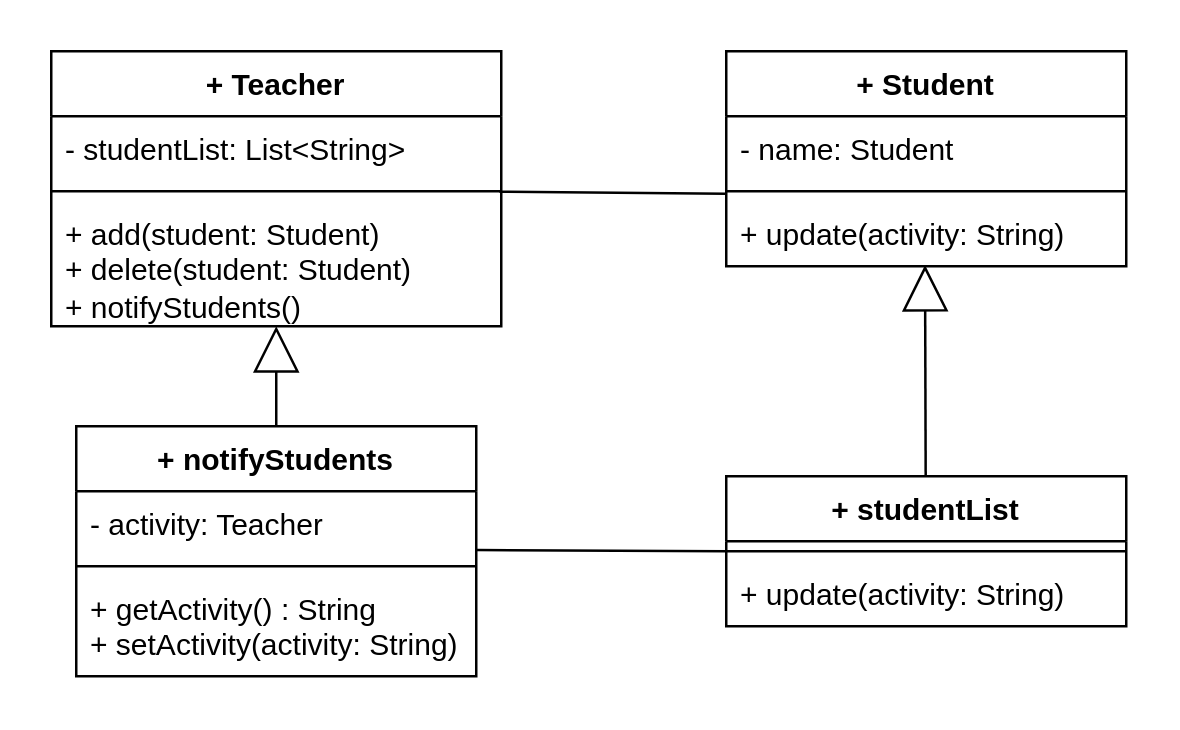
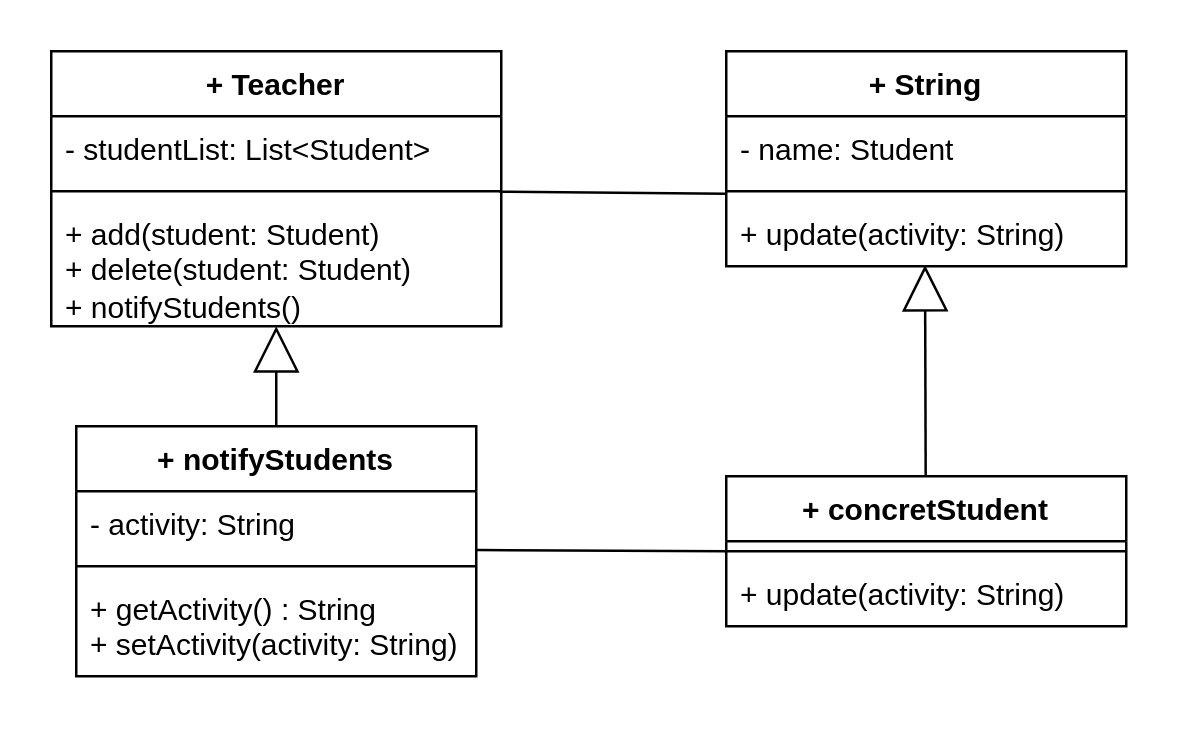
- <mxCell id="17" value="+ Student" style="swimlane;fontStyle=1;align=center;verticalAlign=top;childLayout=stackLayout;horizontal=1;startSize=26;horizontalStack=0;resizeParent=1;resizeParentMax=0;resizeLast=0;collapsible=1;marginBottom=0;whiteSpace=wrap;html=1;" vertex="1" parent="1"><mxGeometry x="290" y="20" width="160" height="86" as="geometry" /></mxCell>
+ <mxCell id="17" value="+ String" style="swimlane;fontStyle=1;align=center;verticalAlign=top;childLayout=stackLayout;horizontal=1;startSize=26;horizontalStack=0;resizeParent=1;resizeParentMax=0;resizeLast=0;collapsible=1;marginBottom=0;whiteSpace=wrap;html=1;" vertex="1" parent="1"><mxGeometry x="290" y="20" width="160" height="86" as="geometry" /></mxCell>
- <mxCell id="3" value="- studentList: List&amp;lt;String&amp;gt;" style="text;strokeColor=none;fillColor=none;align=left;verticalAlign=top;spacingLeft=4;spacingRight=4;overflow=hidden;rotatable=0;points=[[0,0.5],[1,0.5]];portConstraint=eastwest;whiteSpace=wrap;html=1;" vertex="1" parent="2"><mxGeometry y="26" width="180" height="26" as="geometry" /></mxCell>
+ <mxCell id="3" value="- studentList: List&amp;lt;Student&amp;gt;" style="text;strokeColor=none;fillColor=none;align=left;verticalAlign=top;spacingLeft=4;spacingRight=4;overflow=hidden;rotatable=0;points=[[0,0.5],[1,0.5]];portConstraint=eastwest;whiteSpace=wrap;html=1;" vertex="1" parent="2"><mxGeometry y="26" width="180" height="26" as="geometry" /></mxCell>
- <mxCell id="6" value="+ studentList" style="swimlane;fontStyle=1;align=center;verticalAlign=top;childLayout=stackLayout;horizontal=1;startSize=26;horizontalStack=0;resizeParent=1;resizeParentMax=0;resizeLast=0;collapsible=1;marginBottom=0;whiteSpace=wrap;html=1;" vertex="1" parent="1"><mxGeometry x="290" y="190" width="160" height="60" as="geometry" /></mxCell>
+ <mxCell id="6" value="+ concretStudent" style="swimlane;fontStyle=1;align=center;verticalAlign=top;childLayout=stackLayout;horizontal=1;startSize=26;horizontalStack=0;resizeParent=1;resizeParentMax=0;resizeLast=0;collapsible=1;marginBottom=0;whiteSpace=wrap;html=1;" vertex="1" parent="1"><mxGeometry x="290" y="190" width="160" height="60" as="geometry" /></mxCell>
- <mxCell id="10" value="- activity: Teacher" style="text;strokeColor=none;fillColor=none;align=left;verticalAlign=top;spacingLeft=4;spacingRight=4;overflow=hidden;rotatable=0;points=[[0,0.5],[1,0.5]];portConstraint=eastwest;whiteSpace=wrap;html=1;" vertex="1" parent="9"><mxGeometry y="26" width="160" height="26" as="geometry" /></mxCell>
+ <mxCell id="10" value="- activity: String" style="text;strokeColor=none;fillColor=none;align=left;verticalAlign=top;spacingLeft=4;spacingRight=4;overflow=hidden;rotatable=0;points=[[0,0.5],[1,0.5]];portConstraint=eastwest;whiteSpace=wrap;html=1;" vertex="1" parent="9"><mxGeometry y="26" width="160" height="26" as="geometry" /></mxCell>
